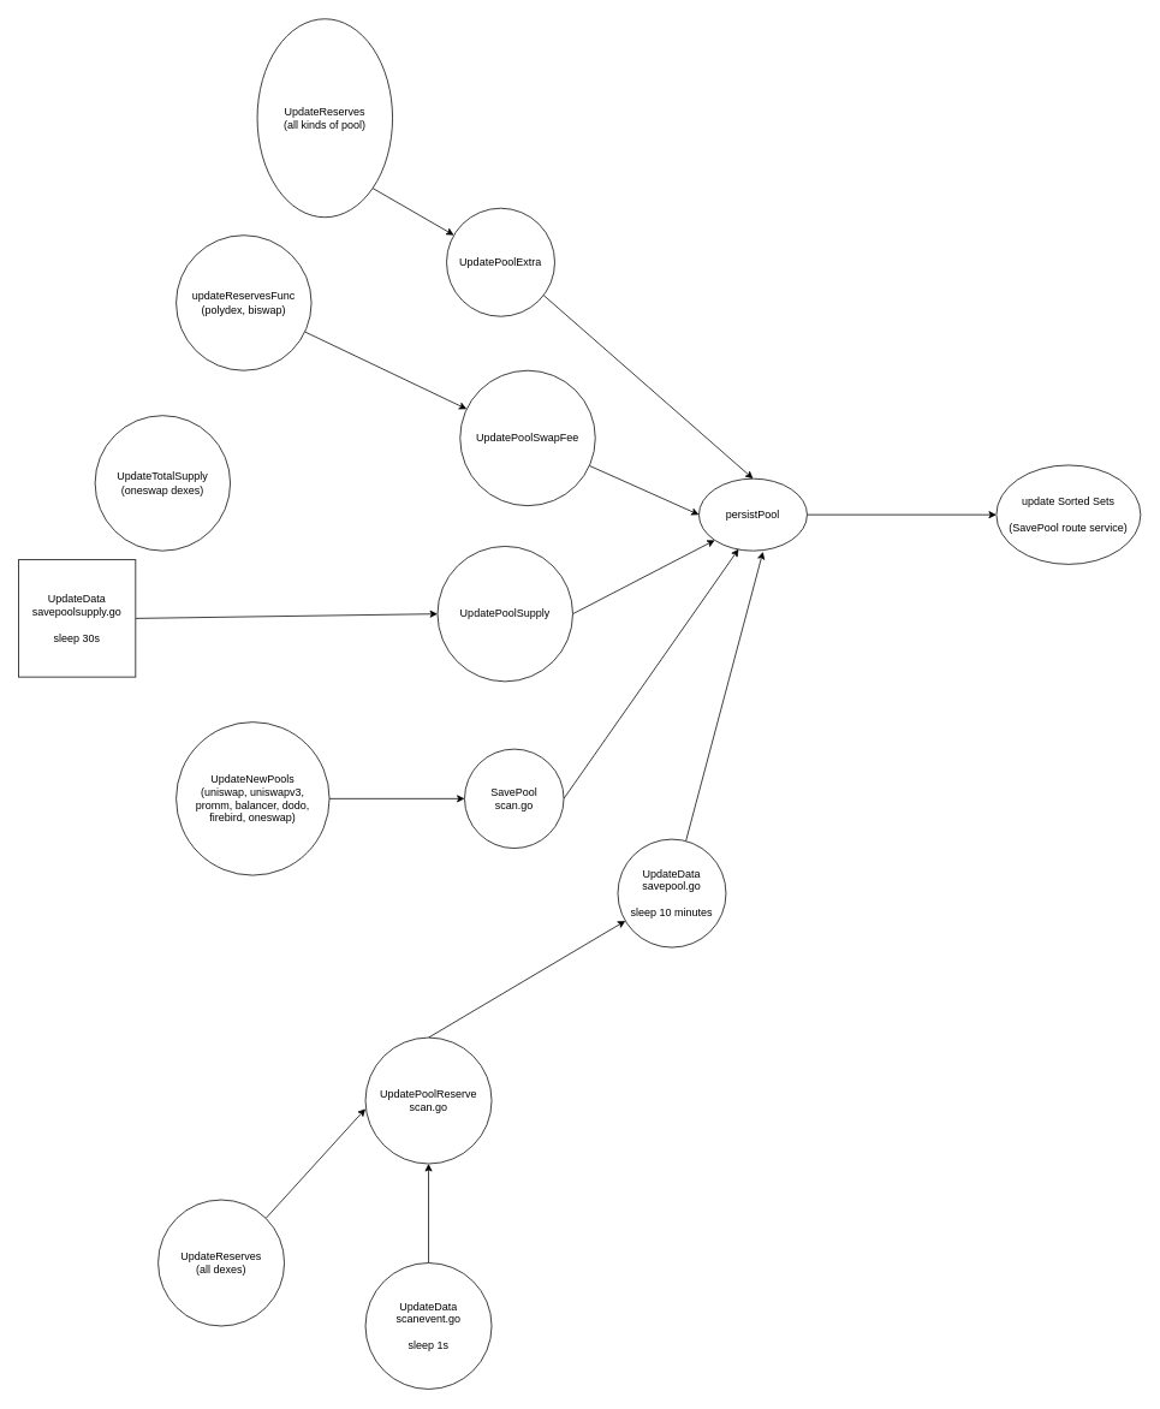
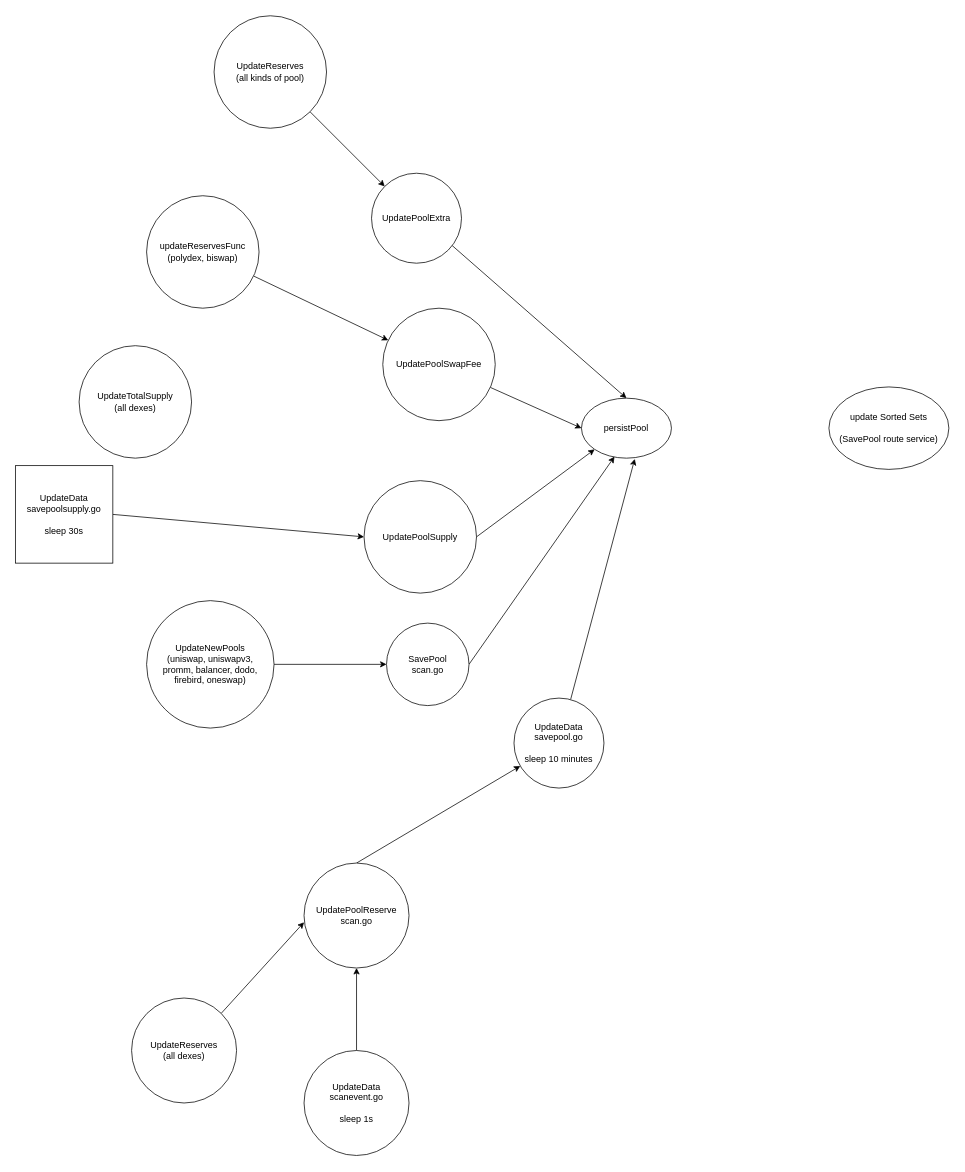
- <mxCell id="29" value="UpdateReserves&lt;br&gt;(all kinds of pool)" style="ellipse;whiteSpace=wrap;html=1;aspect=fixed;" vertex="1" parent="1"><mxGeometry x="285" y="20" width="150" height="220" as="geometry" /></mxCell>
+ <mxCell id="29" value="UpdateReserves&lt;br&gt;(all kinds of pool)" style="ellipse;whiteSpace=wrap;html=1;aspect=fixed;" vertex="1" parent="1"><mxGeometry x="285" y="20" width="150" height="150" as="geometry" /></mxCell>
- <mxCell id="25" value="UpdateTotalSupply&lt;br&gt;(oneswap dexes)" style="ellipse;whiteSpace=wrap;html=1;aspect=fixed;" vertex="1" parent="1"><mxGeometry x="105" y="460" width="150" height="150" as="geometry" /></mxCell>
+ <mxCell id="25" value="UpdateTotalSupply&lt;br&gt;(all dexes)" style="ellipse;whiteSpace=wrap;html=1;aspect=fixed;" vertex="1" parent="1"><mxGeometry x="105" y="460" width="150" height="150" as="geometry" /></mxCell>
- <mxCell id="3" style="rounded=0;orthogonalLoop=1;jettySize=auto;html=1;exitX=1;exitY=0.5;exitDx=0;exitDy=0;entryX=0;entryY=0.5;entryDx=0;entryDy=0;" edge="1" parent="1" source="4" target="2"><mxGeometry relative="1" as="geometry" /></mxCell>
- <mxCell id="13" value="UpdatePoolSupply" style="ellipse;whiteSpace=wrap;html=1;aspect=fixed;" vertex="1" parent="1"><mxGeometry x="485" y="605" width="150" height="150" as="geometry" /></mxCell>
+ <mxCell id="13" value="UpdatePoolSupply" style="ellipse;whiteSpace=wrap;html=1;aspect=fixed;" vertex="1" parent="1"><mxGeometry x="485" y="640" width="150" height="150" as="geometry" /></mxCell>
